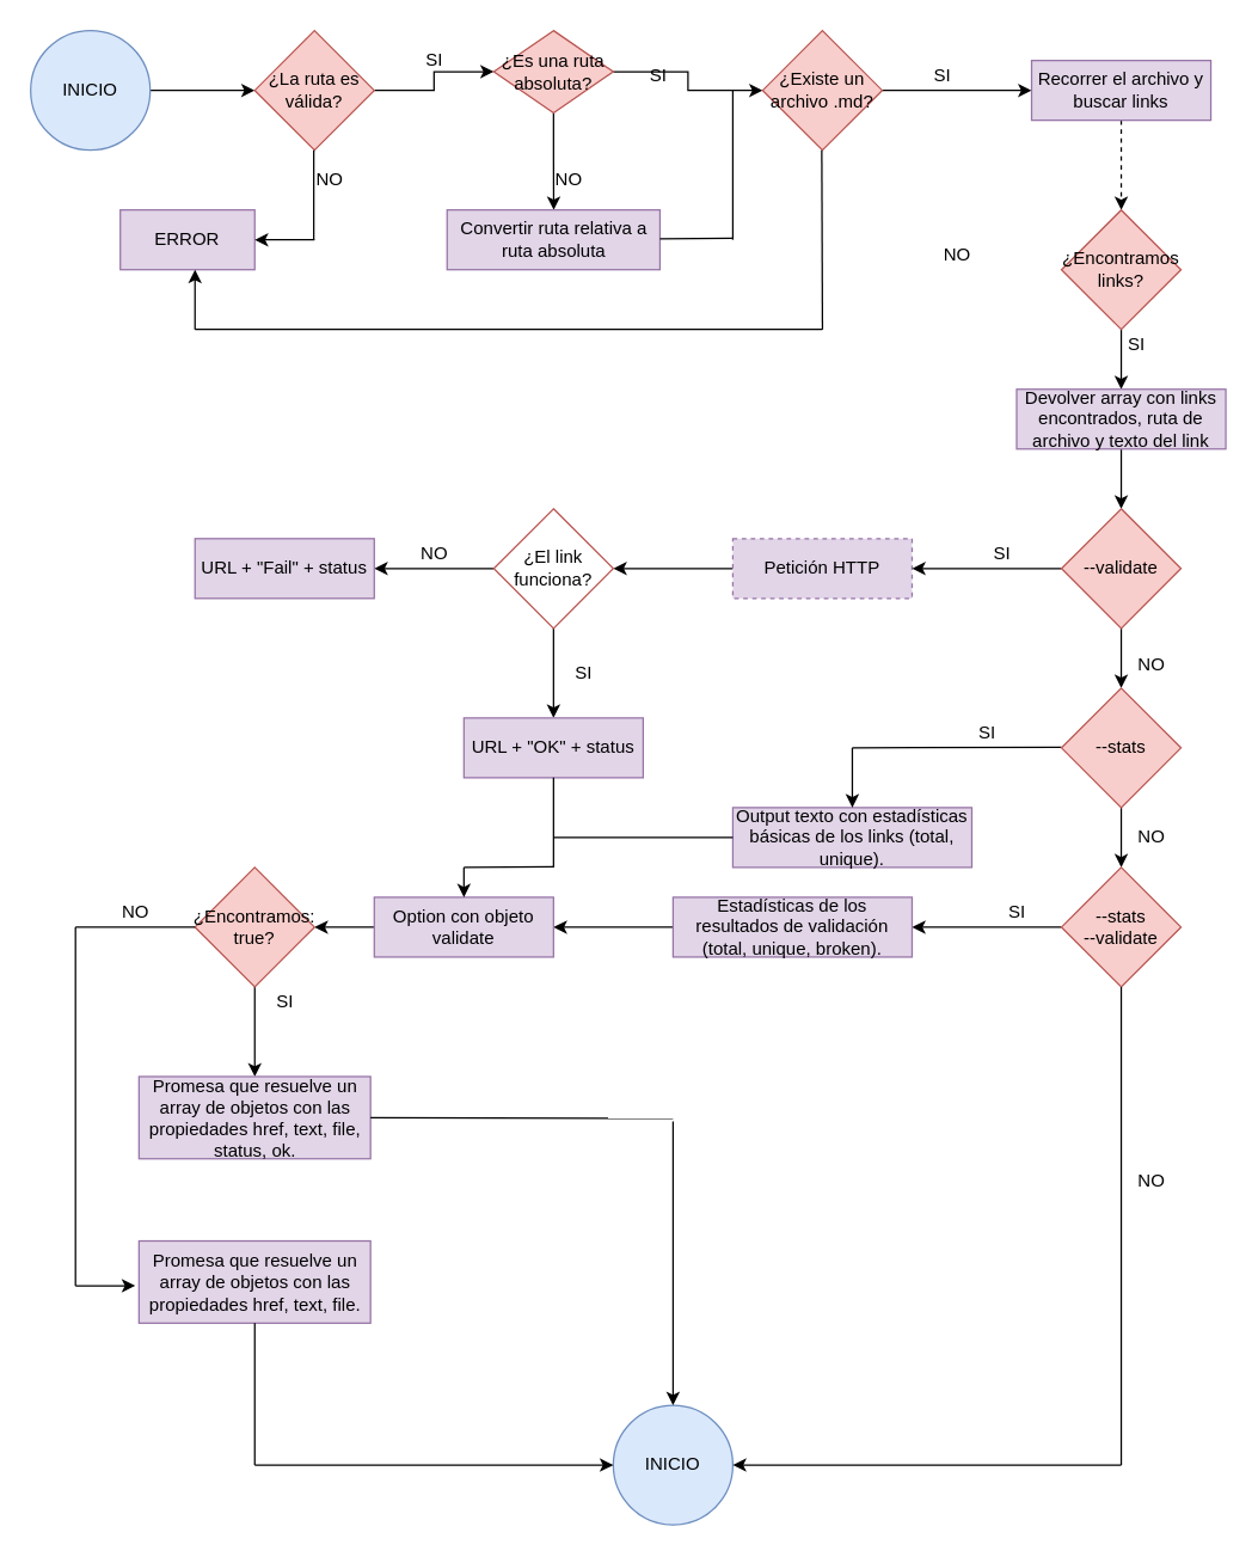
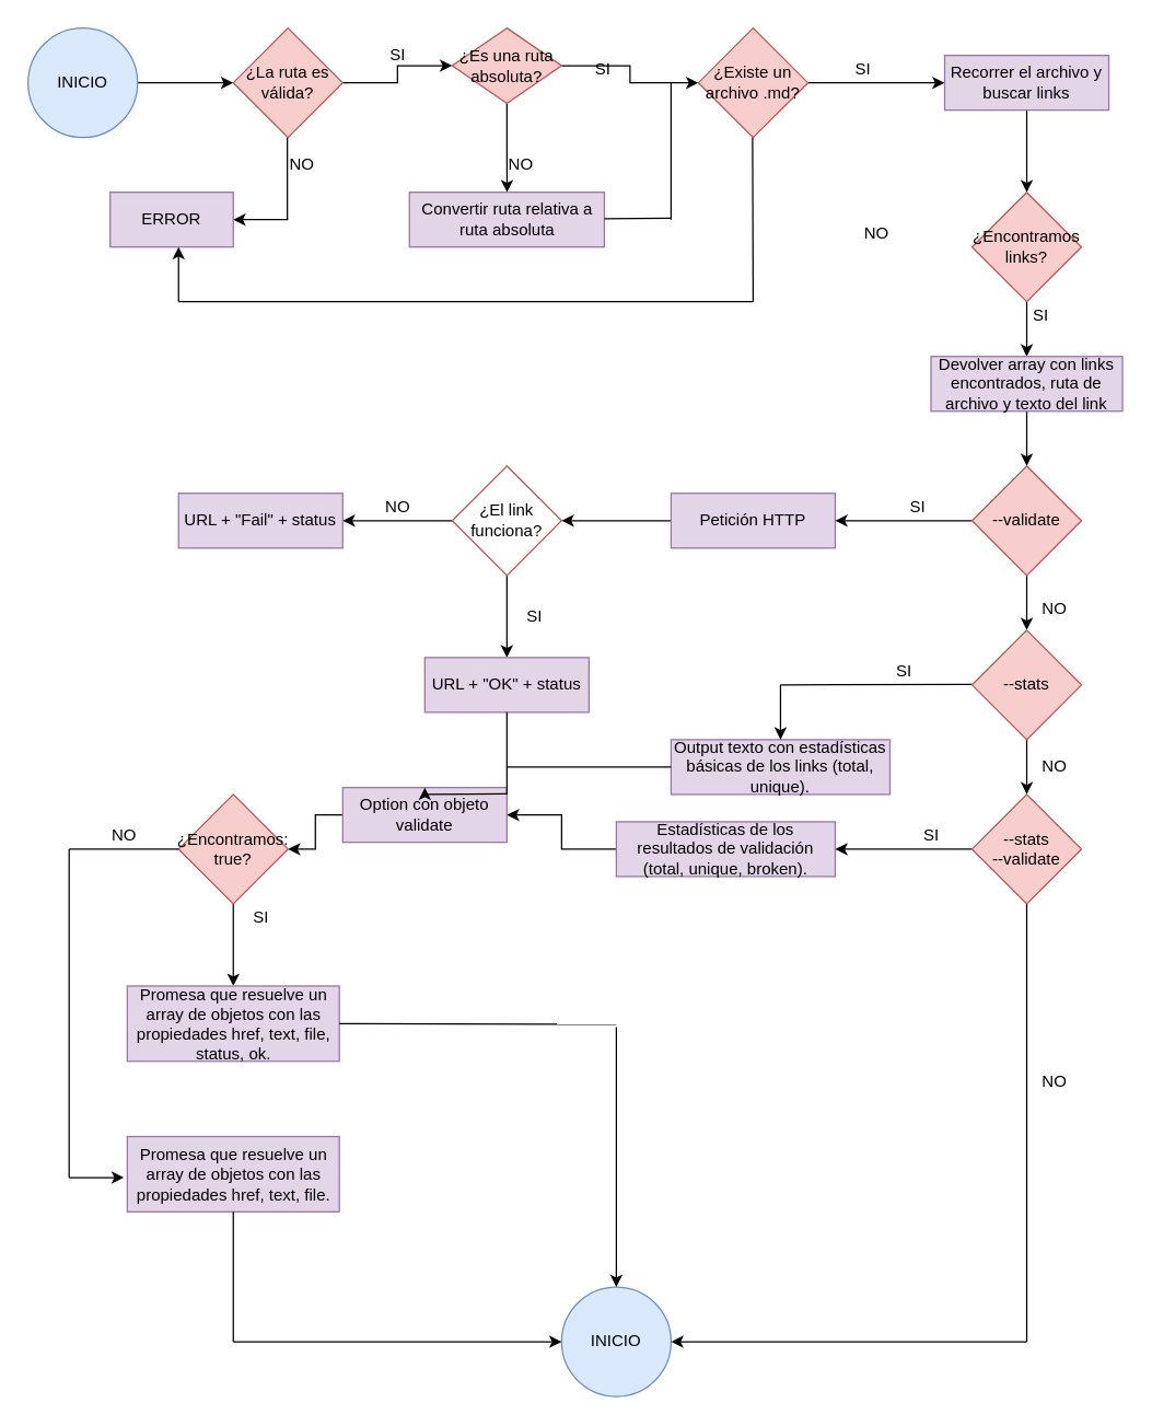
- <mxCell id="21" value="" style="edgeStyle=orthogonalEdgeStyle;rounded=0;orthogonalLoop=1;jettySize=auto;html=1;dashed=1;" edge="1" parent="1" source="22" target="28"><mxGeometry relative="1" as="geometry" /></mxCell>
+ <mxCell id="21" value="" style="edgeStyle=orthogonalEdgeStyle;rounded=0;orthogonalLoop=1;jettySize=auto;html=1;" edge="1" parent="1" source="22" target="28"><mxGeometry relative="1" as="geometry" /></mxCell>
- <mxCell id="35" value="Petición HTTP" style="rounded=0;whiteSpace=wrap;html=1;fillColor=#e1d5e7;strokeColor=#9673a6;dashed=1;" vertex="1" parent="1"><mxGeometry x="490" y="360" width="120" height="40" as="geometry" /></mxCell>
+ <mxCell id="35" value="Petición HTTP" style="rounded=0;whiteSpace=wrap;html=1;fillColor=#e1d5e7;strokeColor=#9673a6;" vertex="1" parent="1"><mxGeometry x="490" y="360" width="120" height="40" as="geometry" /></mxCell>
- <mxCell id="61" value="Option con objeto validate" style="rounded=0;whiteSpace=wrap;html=1;fillColor=#e1d5e7;strokeColor=#9673a6;" vertex="1" parent="1"><mxGeometry x="250" y="600" width="120" height="40" as="geometry" /></mxCell>
+ <mxCell id="61" value="Option con objeto validate" style="rounded=0;whiteSpace=wrap;html=1;fillColor=#e1d5e7;strokeColor=#9673a6;" vertex="1" parent="1"><mxGeometry x="250" y="575" width="120" height="40" as="geometry" /></mxCell>
